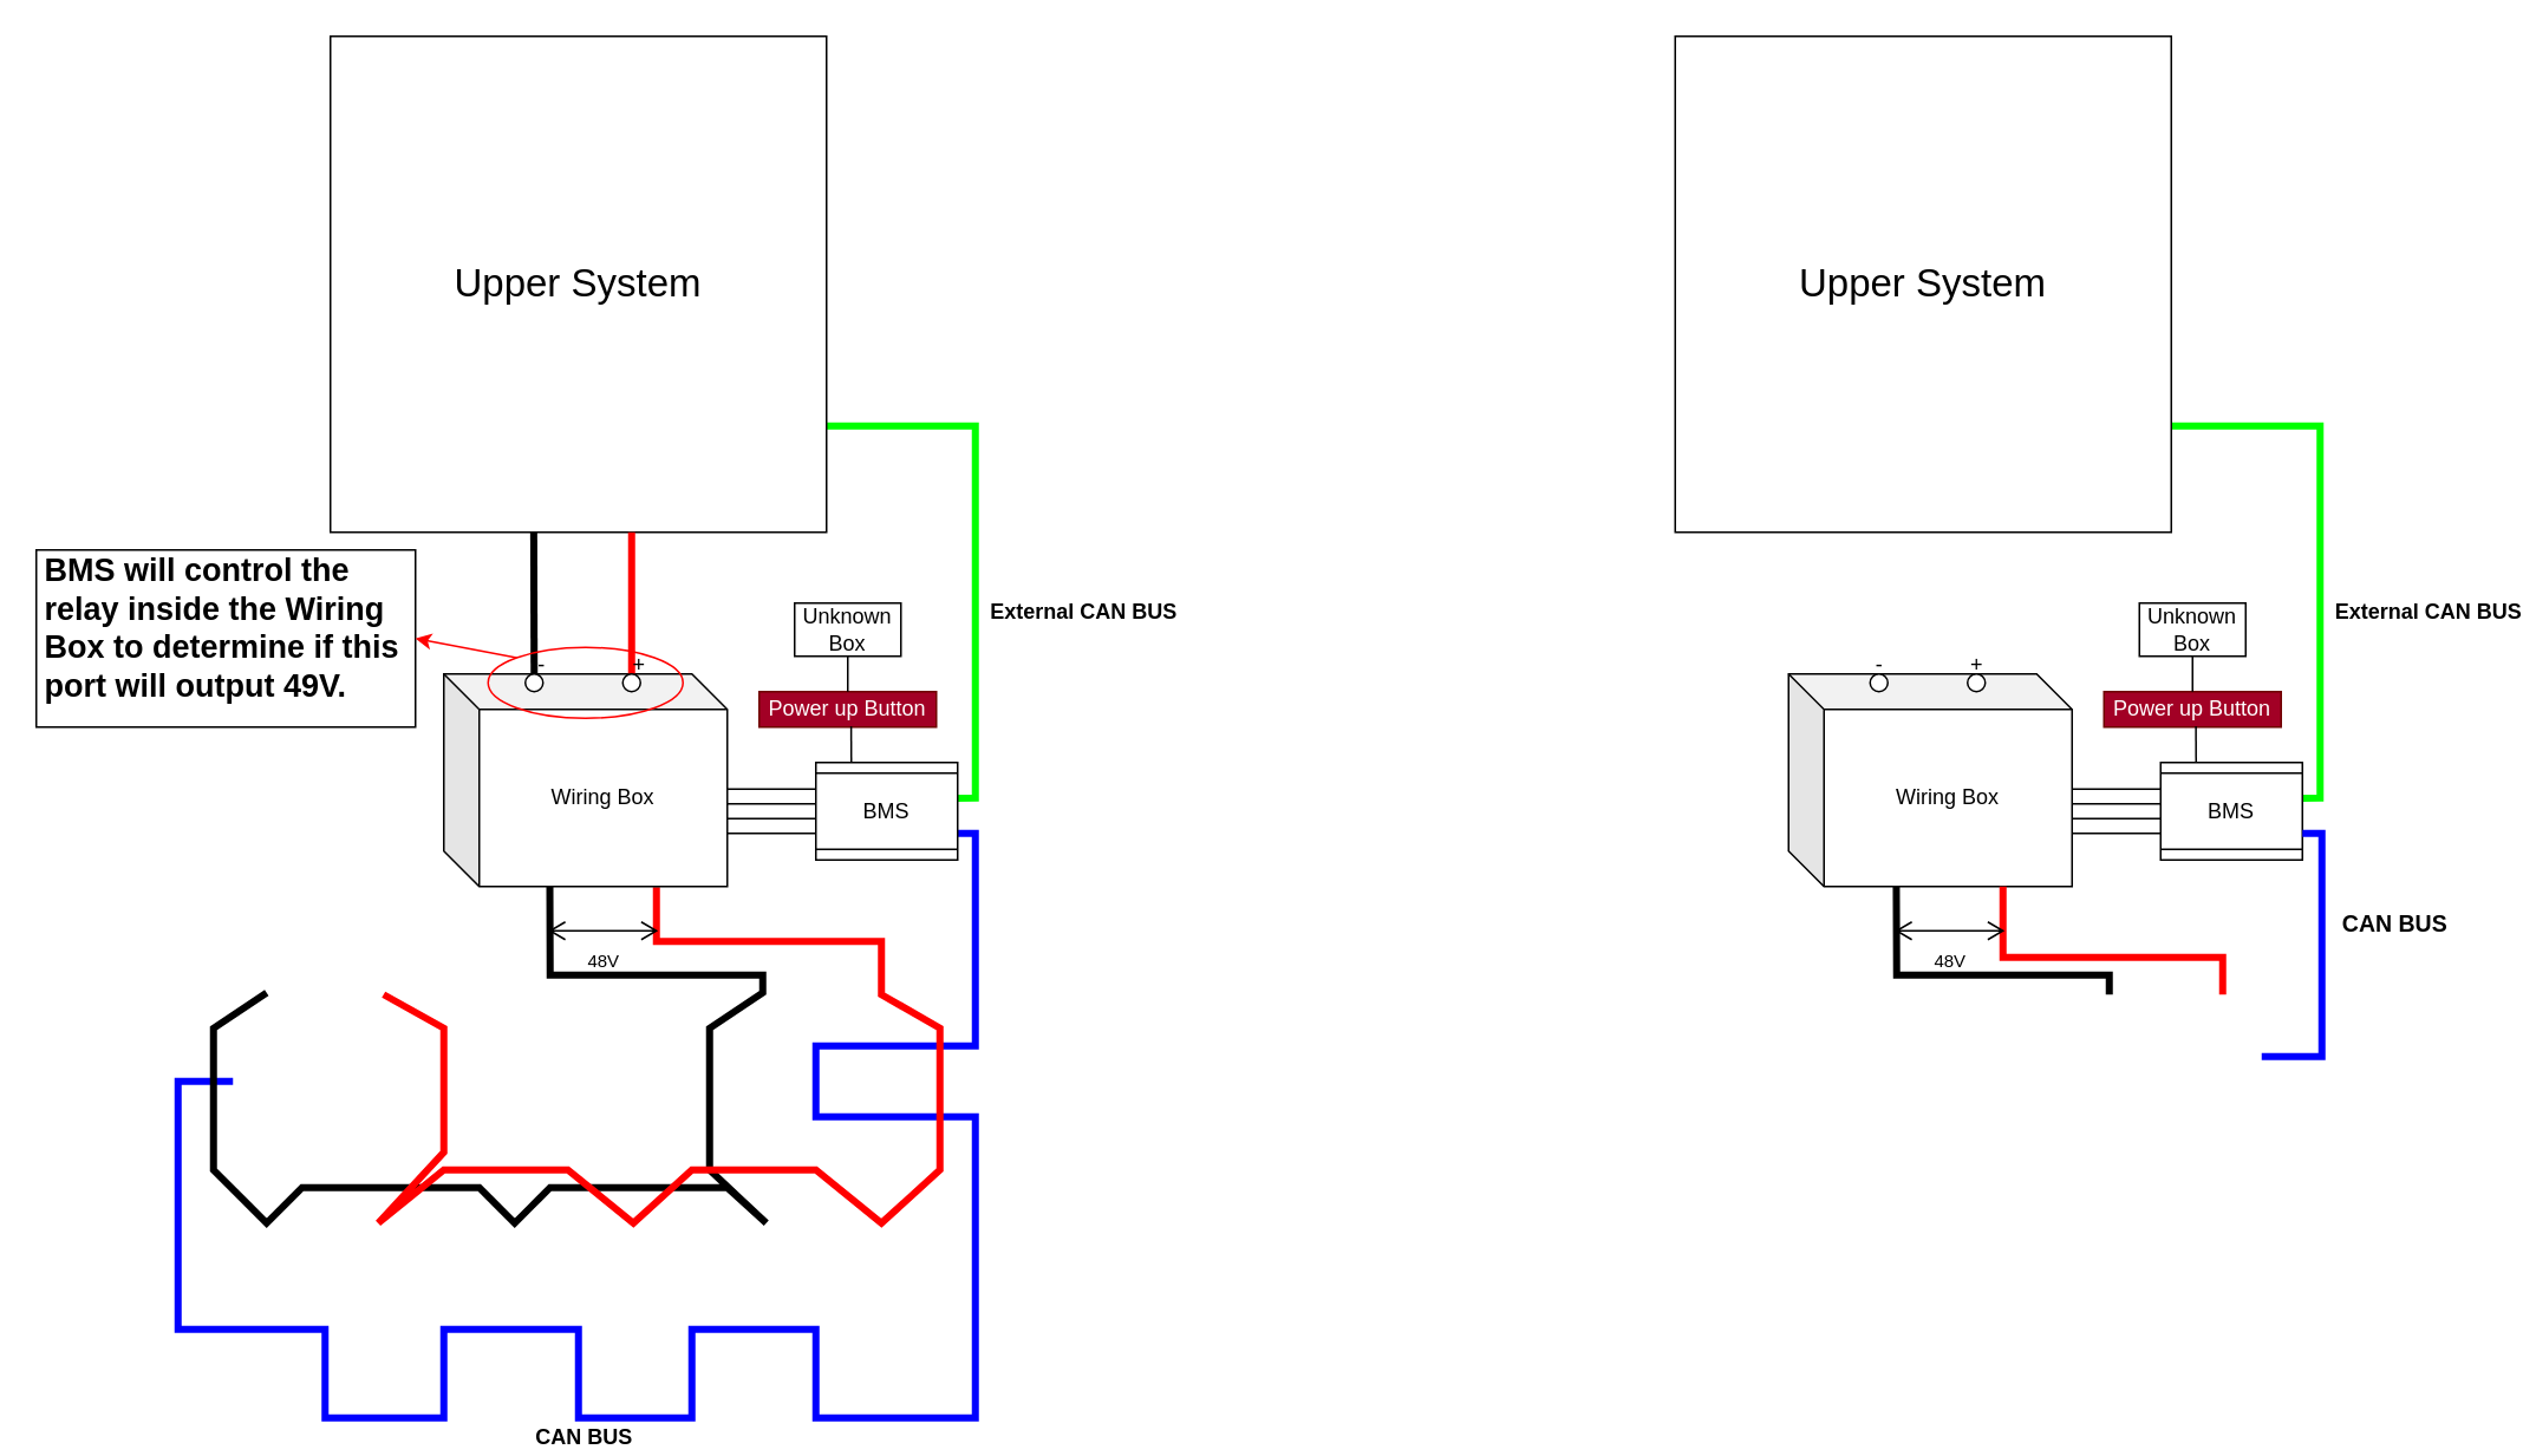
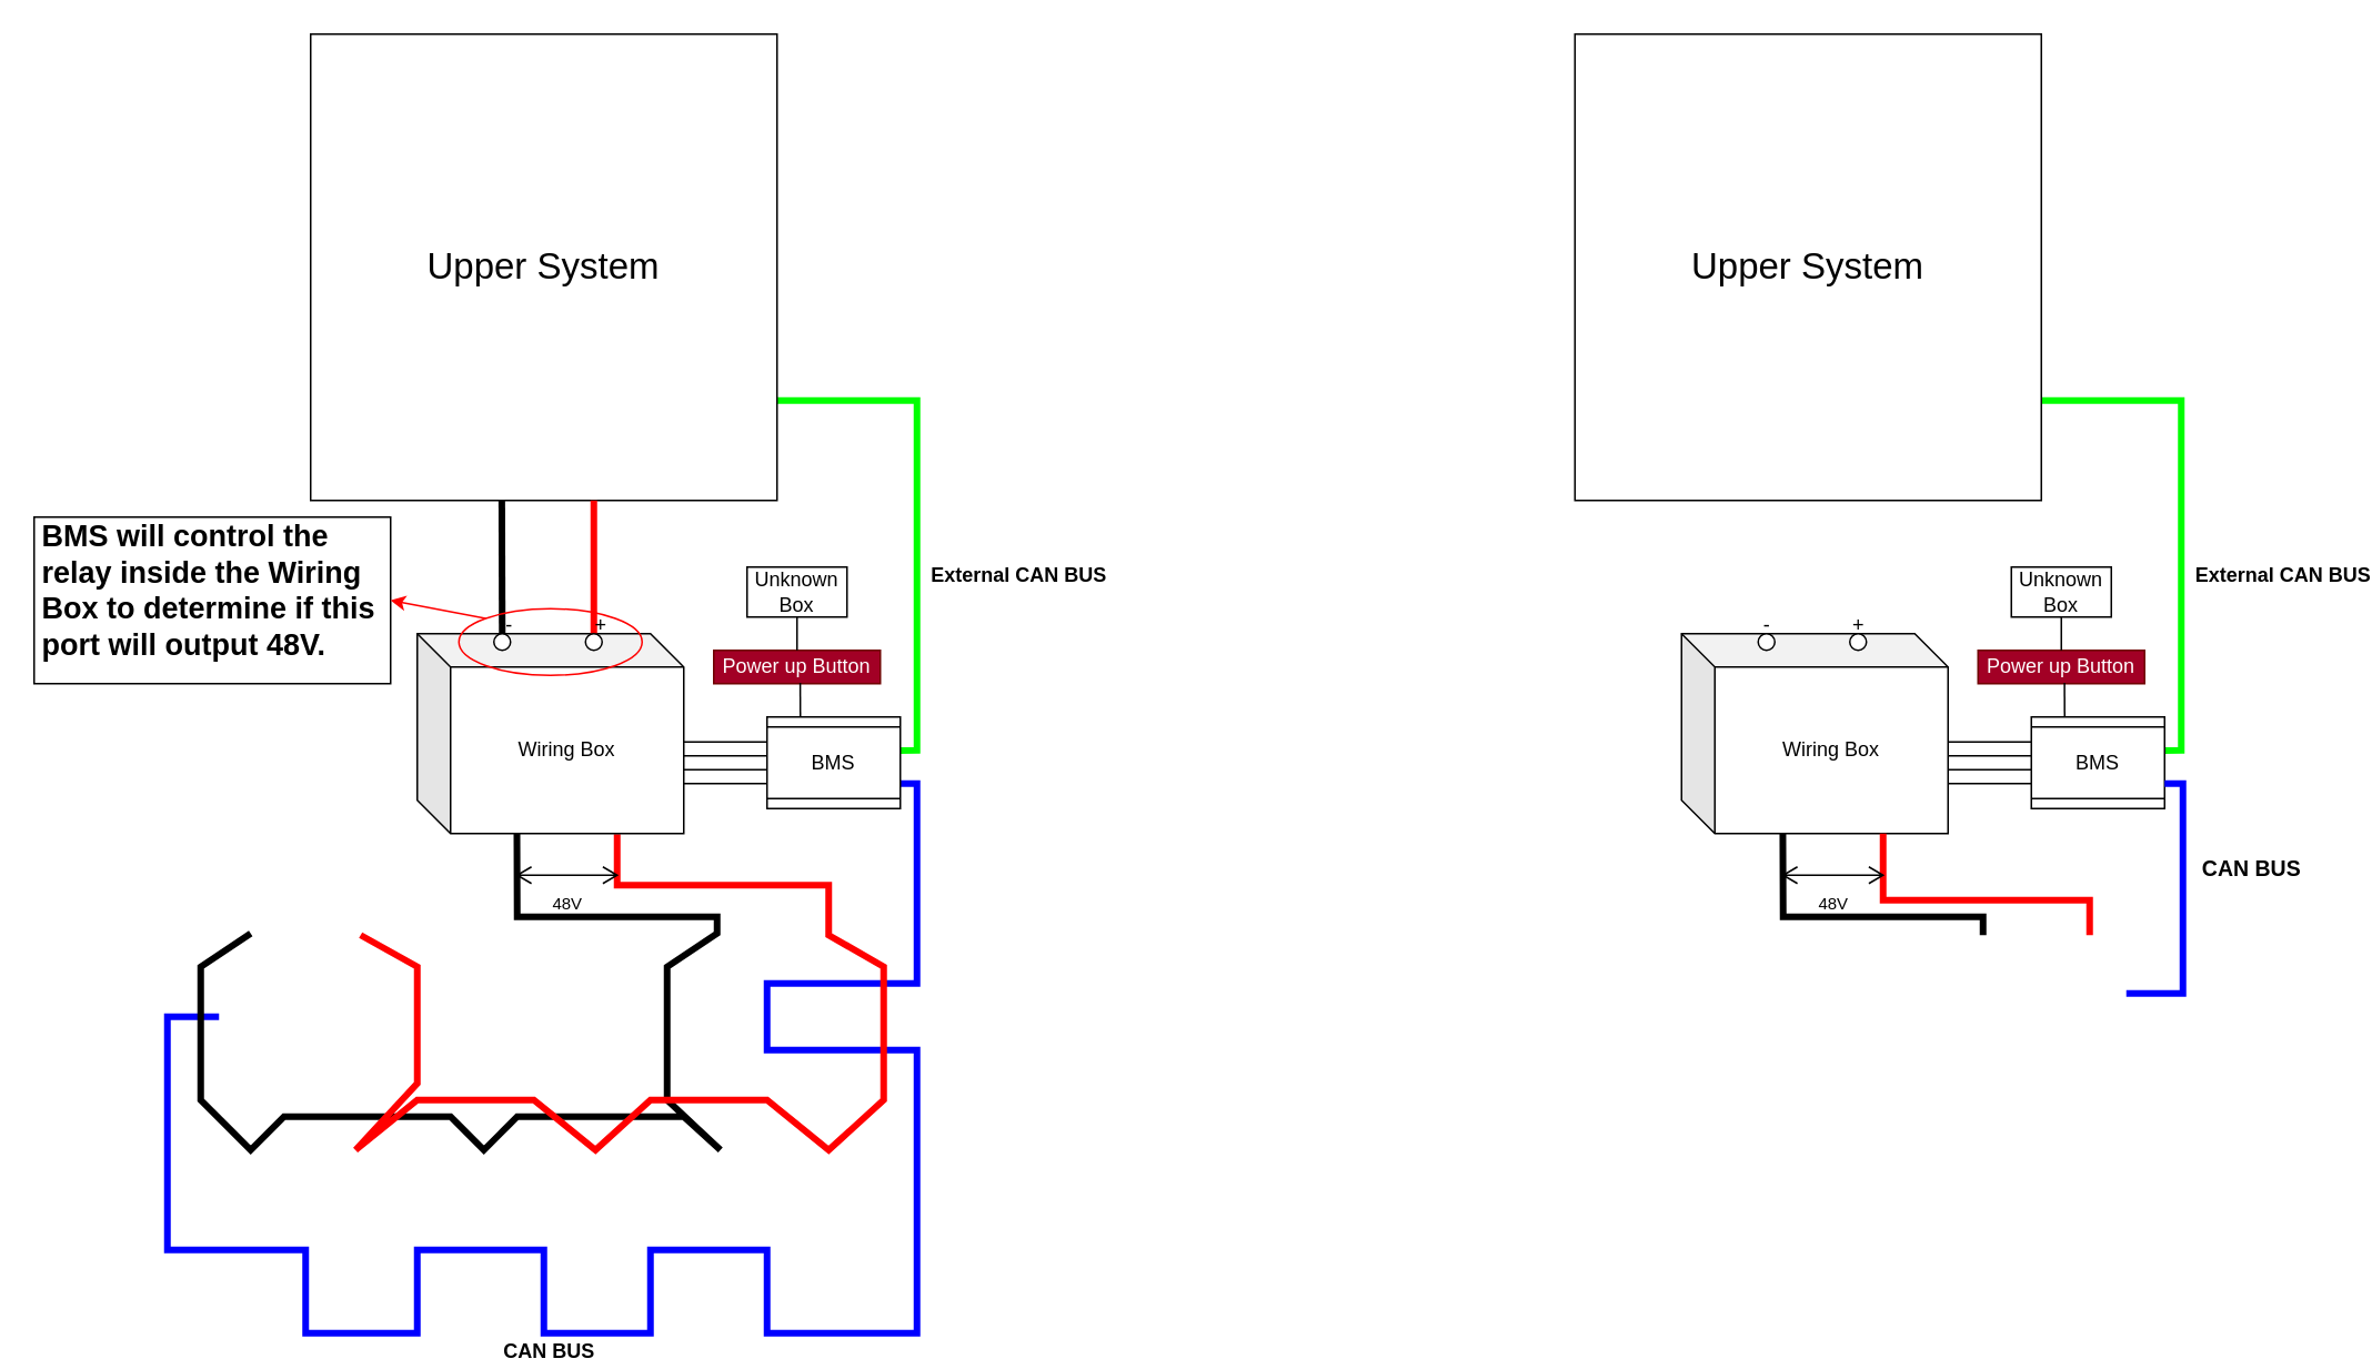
- <mxCell id="50" value="&lt;h1 style=&quot;font-size: 18px;&quot;&gt;&lt;span style=&quot;background-color: initial; font-size: 18px;&quot;&gt;BMS will control the relay inside the Wiring Box to determine if this port will output 49V.&lt;/span&gt;&lt;br style=&quot;font-size: 18px;&quot;&gt;&lt;/h1&gt;" style="text;html=1;strokeColor=default;fillColor=none;spacing=5;spacingTop=-20;whiteSpace=wrap;overflow=hidden;rounded=0;fontStyle=0;verticalAlign=top;horizontal=1;fontSize=18;" vertex="1" parent="1"><mxGeometry x="20" y="310" width="214" height="100" as="geometry" /></mxCell>
+ <mxCell id="50" value="&lt;h1 style=&quot;font-size: 18px;&quot;&gt;&lt;span style=&quot;background-color: initial; font-size: 18px;&quot;&gt;BMS will control the relay inside the Wiring Box to determine if this port will output 48V.&lt;/span&gt;&lt;br style=&quot;font-size: 18px;&quot;&gt;&lt;/h1&gt;" style="text;html=1;strokeColor=default;fillColor=none;spacing=5;spacingTop=-20;whiteSpace=wrap;overflow=hidden;rounded=0;fontStyle=0;verticalAlign=top;horizontal=1;fontSize=18;" vertex="1" parent="1"><mxGeometry x="20" y="310" width="214" height="100" as="geometry" /></mxCell>
